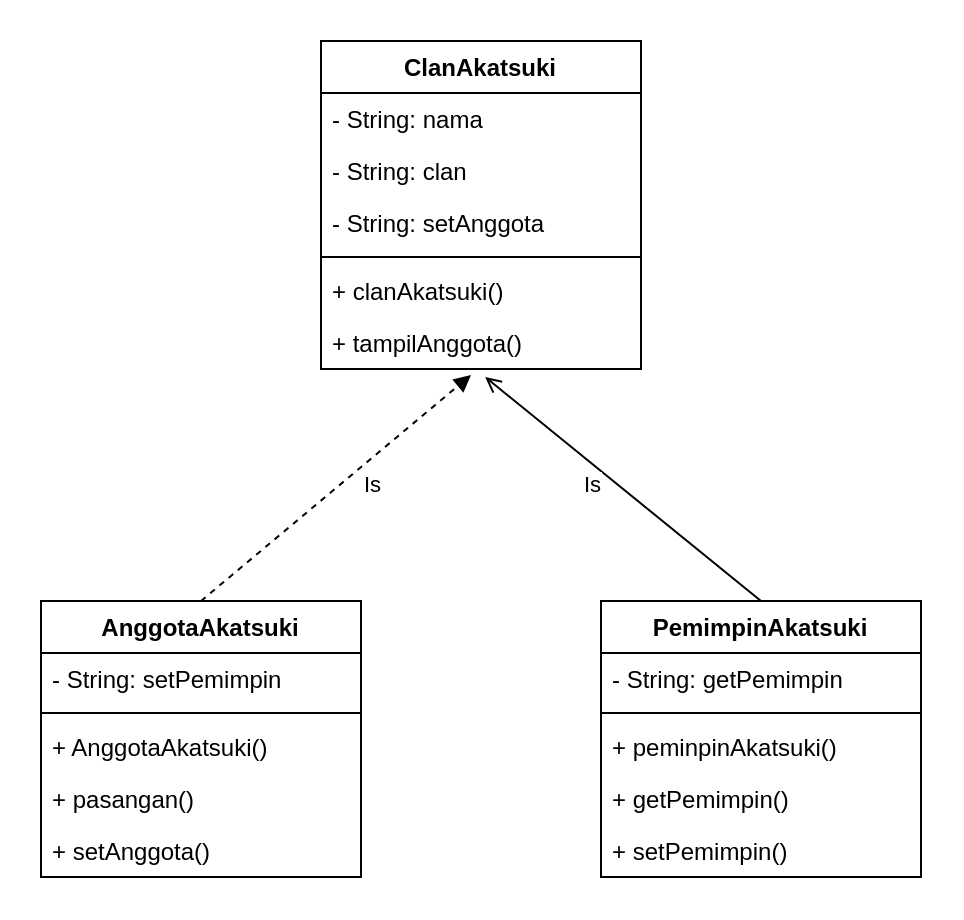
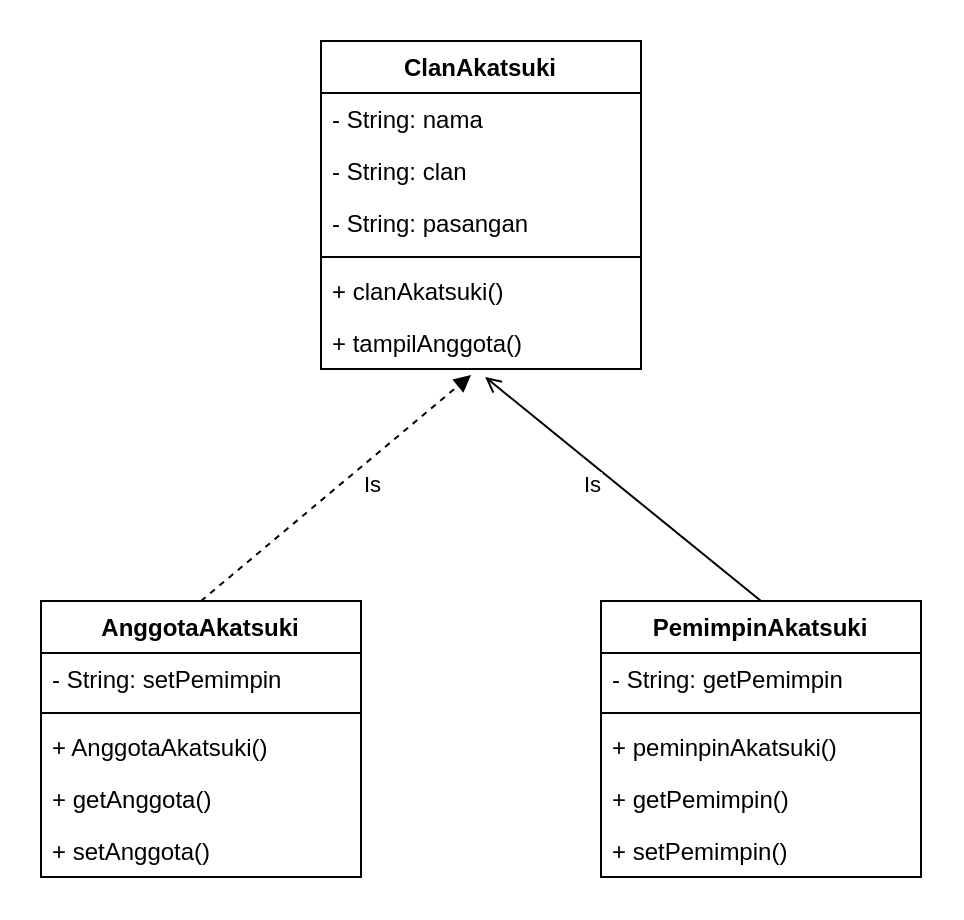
- <mxCell id="5" value="- String: setAnggota" style="text;strokeColor=none;fillColor=none;align=left;verticalAlign=top;spacingLeft=4;spacingRight=4;overflow=hidden;rotatable=0;points=[[0,0.5],[1,0.5]];portConstraint=eastwest;" vertex="1" parent="2"><mxGeometry y="78" width="160" height="26" as="geometry" /></mxCell>
+ <mxCell id="5" value="- String: pasangan" style="text;strokeColor=none;fillColor=none;align=left;verticalAlign=top;spacingLeft=4;spacingRight=4;overflow=hidden;rotatable=0;points=[[0,0.5],[1,0.5]];portConstraint=eastwest;" vertex="1" parent="2"><mxGeometry y="78" width="160" height="26" as="geometry" /></mxCell>
- <mxCell id="13" value="+ pasangan()" style="text;strokeColor=none;fillColor=none;align=left;verticalAlign=top;spacingLeft=4;spacingRight=4;overflow=hidden;rotatable=0;points=[[0,0.5],[1,0.5]];portConstraint=eastwest;" vertex="1" parent="9"><mxGeometry y="86" width="160" height="26" as="geometry" /></mxCell>
+ <mxCell id="13" value="+ getAnggota()" style="text;strokeColor=none;fillColor=none;align=left;verticalAlign=top;spacingLeft=4;spacingRight=4;overflow=hidden;rotatable=0;points=[[0,0.5],[1,0.5]];portConstraint=eastwest;" vertex="1" parent="9"><mxGeometry y="86" width="160" height="26" as="geometry" /></mxCell>
